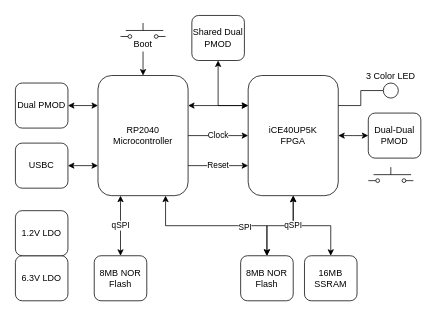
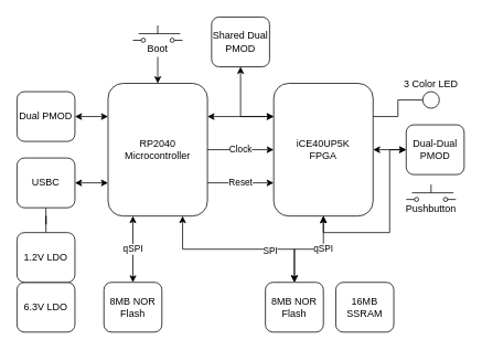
+ <mxCell id="33" value="Pushbutton" style="text;html=1;strokeColor=none;fillColor=none;align=center;verticalAlign=middle;whiteSpace=wrap;rounded=0;fontColor=#000000;" vertex="1" parent="1"><mxGeometry x="490" y="242.5" width="60" height="17.5" as="geometry" /></mxCell>
+ <mxCell id="22" style="edgeStyle=orthogonalEdgeStyle;rounded=0;orthogonalLoop=1;jettySize=auto;html=1;entryX=0.5;entryY=0;entryDx=0;entryDy=0;startArrow=none;startFill=0;endArrow=none;endFill=0;" edge="1" parent="1" source="23" target="37"><mxGeometry relative="1" as="geometry" /></mxCell>
- <mxCell id="9" style="edgeStyle=orthogonalEdgeStyle;rounded=0;orthogonalLoop=1;jettySize=auto;html=1;exitX=0.5;exitY=1;exitDx=0;exitDy=0;entryX=0.5;entryY=0;entryDx=0;entryDy=0;startArrow=classic;startFill=1;" edge="1" parent="1" source="10" target="24"><mxGeometry relative="1" as="geometry" /></mxCell>
+ <mxCell id="9" style="edgeStyle=orthogonalEdgeStyle;rounded=0;orthogonalLoop=1;jettySize=auto;html=1;exitX=0.5;exitY=1;exitDx=0;exitDy=0;startArrow=classic;startFill=1;" edge="1" parent="1" source="10" target="17"><mxGeometry relative="1" as="geometry" /></mxCell>
